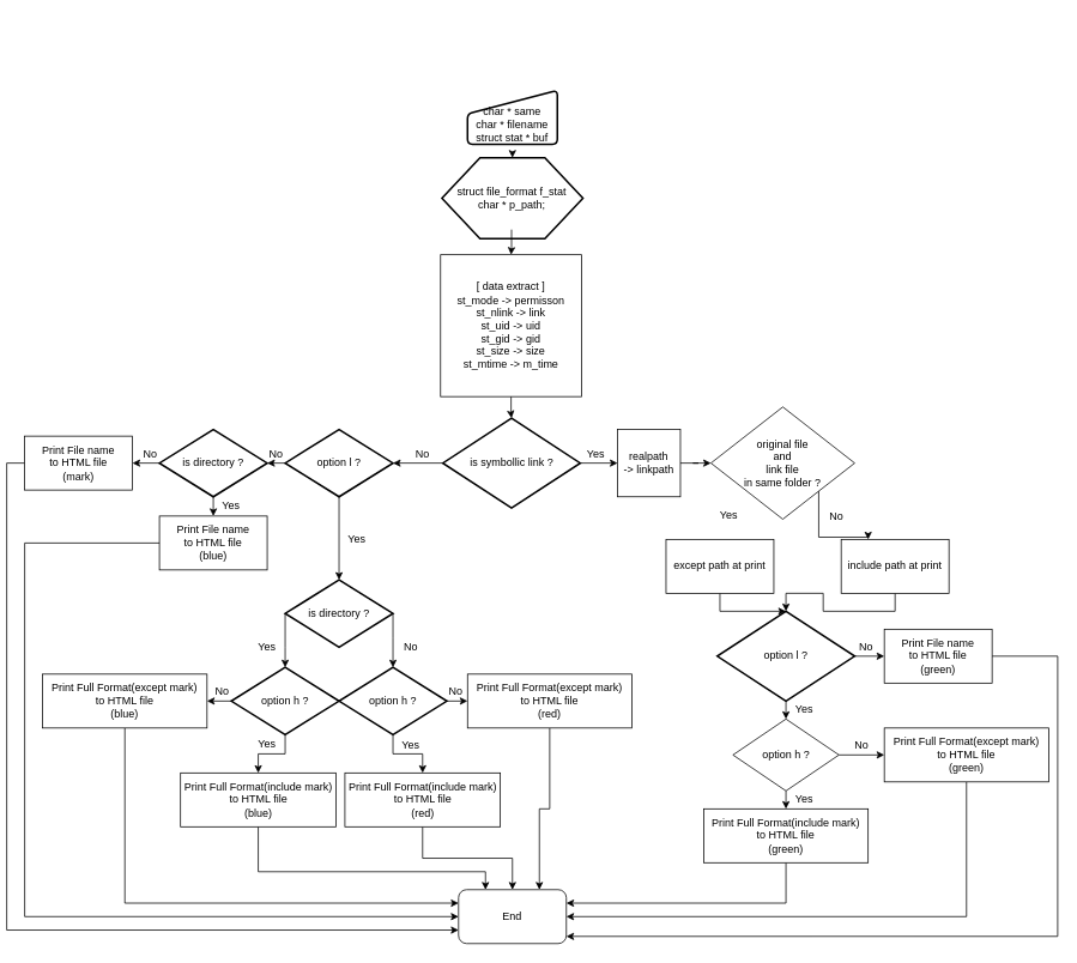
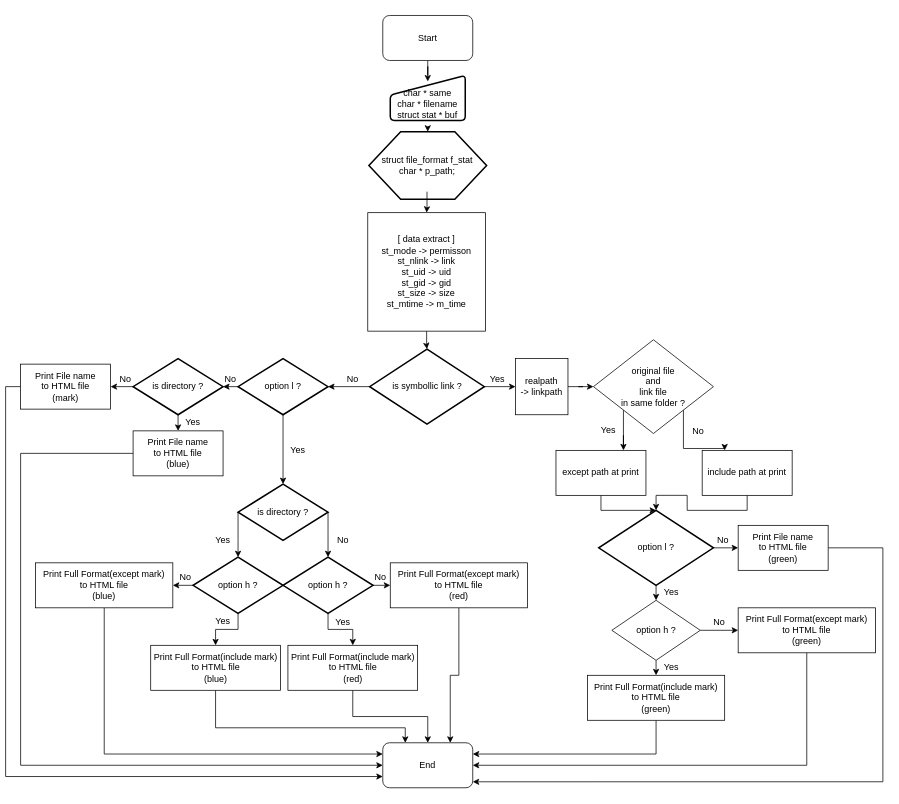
+ <mxCell id="3" value="Start" style="rounded=1;whiteSpace=wrap;html=1;" parent="1" vertex="1"><mxGeometry x="503" y="20" width="120" height="60" as="geometry" /></mxCell>
+ <mxCell id="2" value="" style="edgeStyle=orthogonalEdgeStyle;rounded=0;orthogonalLoop=1;jettySize=auto;html=1;" parent="1" source="3" target="18" edge="1"><mxGeometry relative="1" as="geometry" /></mxCell>
+ <mxCell id="13" style="edgeStyle=orthogonalEdgeStyle;rounded=0;orthogonalLoop=1;jettySize=auto;html=1;exitX=0;exitY=1;exitDx=0;exitDy=0;entryX=0.75;entryY=0;entryDx=0;entryDy=0;" edge="1" parent="1" source="15" target="22"><mxGeometry relative="1" as="geometry" /></mxCell>
